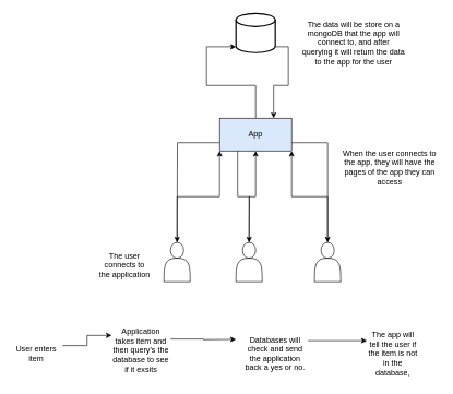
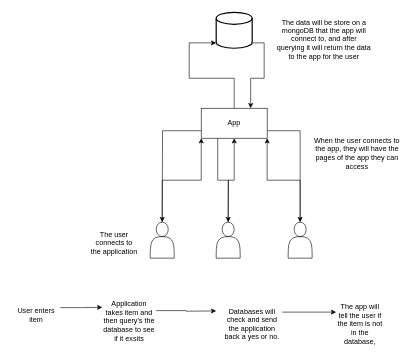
- <mxCell id="9" value="App" style="html=1;whiteSpace=wrap;fillColor=#dae8fc;" vertex="1" parent="1"><mxGeometry x="335" y="180" width="110" height="50" as="geometry" /></mxCell>
+ <mxCell id="9" value="App" style="html=1;whiteSpace=wrap;" vertex="1" parent="1"><mxGeometry x="335" y="180" width="110" height="50" as="geometry" /></mxCell>
- <mxCell id="18" value="User enters item" style="text;html=1;align=center;verticalAlign=middle;whiteSpace=wrap;rounded=0;" vertex="1" parent="1"><mxGeometry x="15" y="515" width="80" height="50" as="geometry" /></mxCell>
+ <mxCell id="18" value="User enters item" style="text;html=1;align=center;verticalAlign=middle;whiteSpace=wrap;rounded=0;" vertex="1" parent="1"><mxGeometry x="20" y="500" width="80" height="50" as="geometry" /></mxCell>
